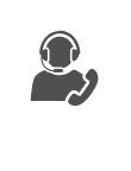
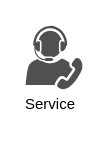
+ <mxCell id="4" value="Service" style="text;html=1;strokeColor=none;fillColor=none;align=center;verticalAlign=middle;whiteSpace=wrap;rounded=0;" vertex="1" parent="2"><mxGeometry y="52.9" width="40" height="20" as="geometry" /></mxCell>
